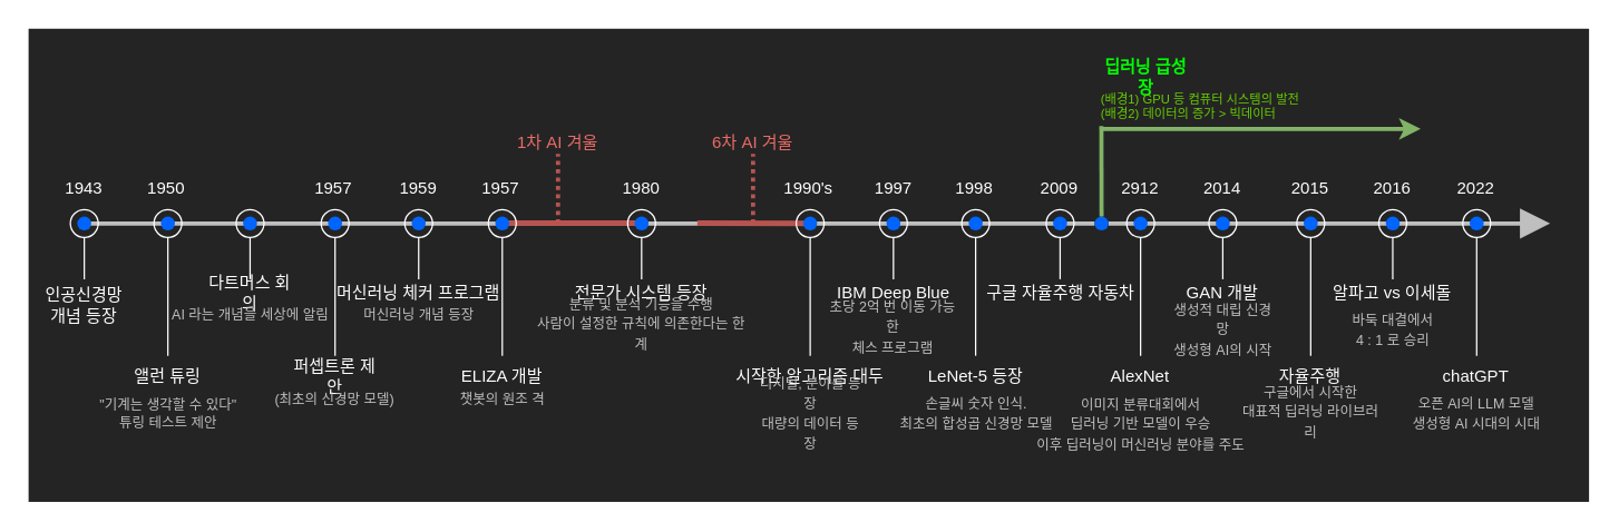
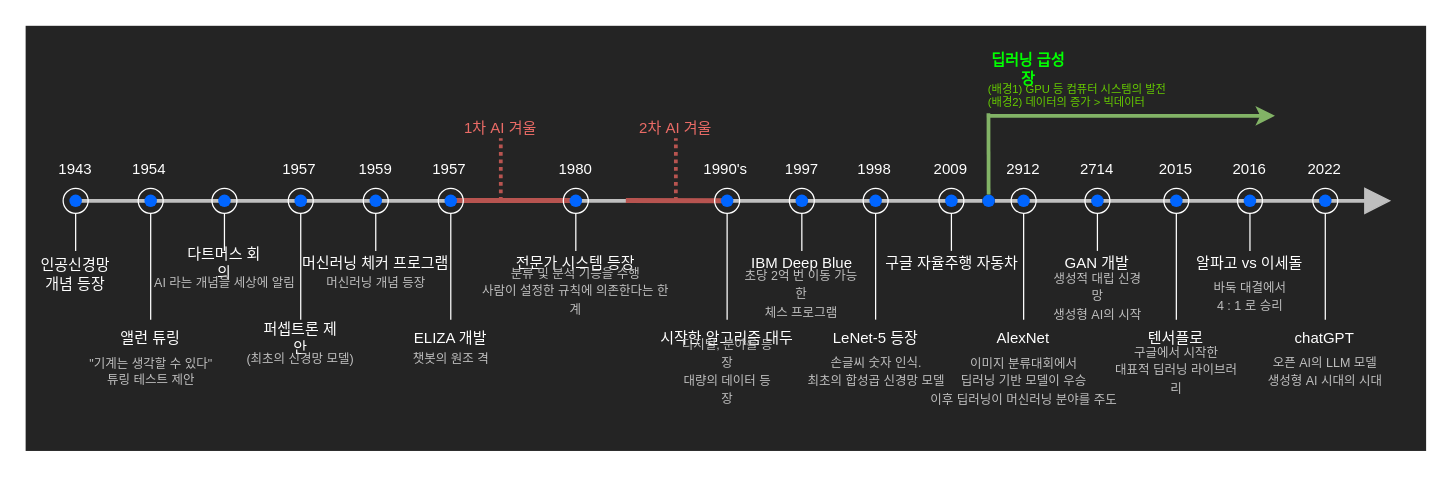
- <mxCell id="50" value="&lt;font color=&quot;#ea6b66&quot;&gt;6차 AI 겨울&lt;/font&gt;" style="text;strokeColor=none;align=center;fillColor=none;html=1;verticalAlign=middle;whiteSpace=wrap;rounded=0;" vertex="1" parent="1"><mxGeometry x="510" y="87" width="60" height="30" as="geometry" /></mxCell>
+ <mxCell id="50" value="&lt;font color=&quot;#ea6b66&quot;&gt;2차 AI 겨울&lt;/font&gt;" style="text;strokeColor=none;align=center;fillColor=none;html=1;verticalAlign=middle;whiteSpace=wrap;rounded=0;" vertex="1" parent="1"><mxGeometry x="510" y="87" width="60" height="30" as="geometry" /></mxCell>
- <mxCell id="18" value="1950" style="text;strokeColor=none;align=center;fillColor=none;html=1;verticalAlign=middle;whiteSpace=wrap;rounded=0;fontColor=#FFFFFF;" vertex="1" parent="1"><mxGeometry x="89" y="120" width="60" height="30" as="geometry" /></mxCell>
+ <mxCell id="18" value="1954" style="text;strokeColor=none;align=center;fillColor=none;html=1;verticalAlign=middle;whiteSpace=wrap;rounded=0;fontColor=#FFFFFF;" vertex="1" parent="1"><mxGeometry x="89" y="120" width="60" height="30" as="geometry" /></mxCell>
- <mxCell id="78" value="2014" style="text;strokeColor=none;align=center;fillColor=none;html=1;verticalAlign=middle;whiteSpace=wrap;rounded=0;fontColor=#FFFFFF;" vertex="1" parent="1"><mxGeometry x="847" y="120" width="60" height="30" as="geometry" /></mxCell>
+ <mxCell id="78" value="2714" style="text;strokeColor=none;align=center;fillColor=none;html=1;verticalAlign=middle;whiteSpace=wrap;rounded=0;fontColor=#FFFFFF;" vertex="1" parent="1"><mxGeometry x="847" y="120" width="60" height="30" as="geometry" /></mxCell>
- <mxCell id="84" value="자율주행" style="text;strokeColor=none;align=center;fillColor=none;html=1;verticalAlign=middle;whiteSpace=wrap;rounded=0;fontColor=#FFFFFF;" vertex="1" parent="1"><mxGeometry x="914.31" y="255" width="51.87" height="30" as="geometry" /></mxCell>
+ <mxCell id="84" value="텐서플로" style="text;strokeColor=none;align=center;fillColor=none;html=1;verticalAlign=middle;whiteSpace=wrap;rounded=0;fontColor=#FFFFFF;" vertex="1" parent="1"><mxGeometry x="914.31" y="255" width="51.87" height="30" as="geometry" /></mxCell>
